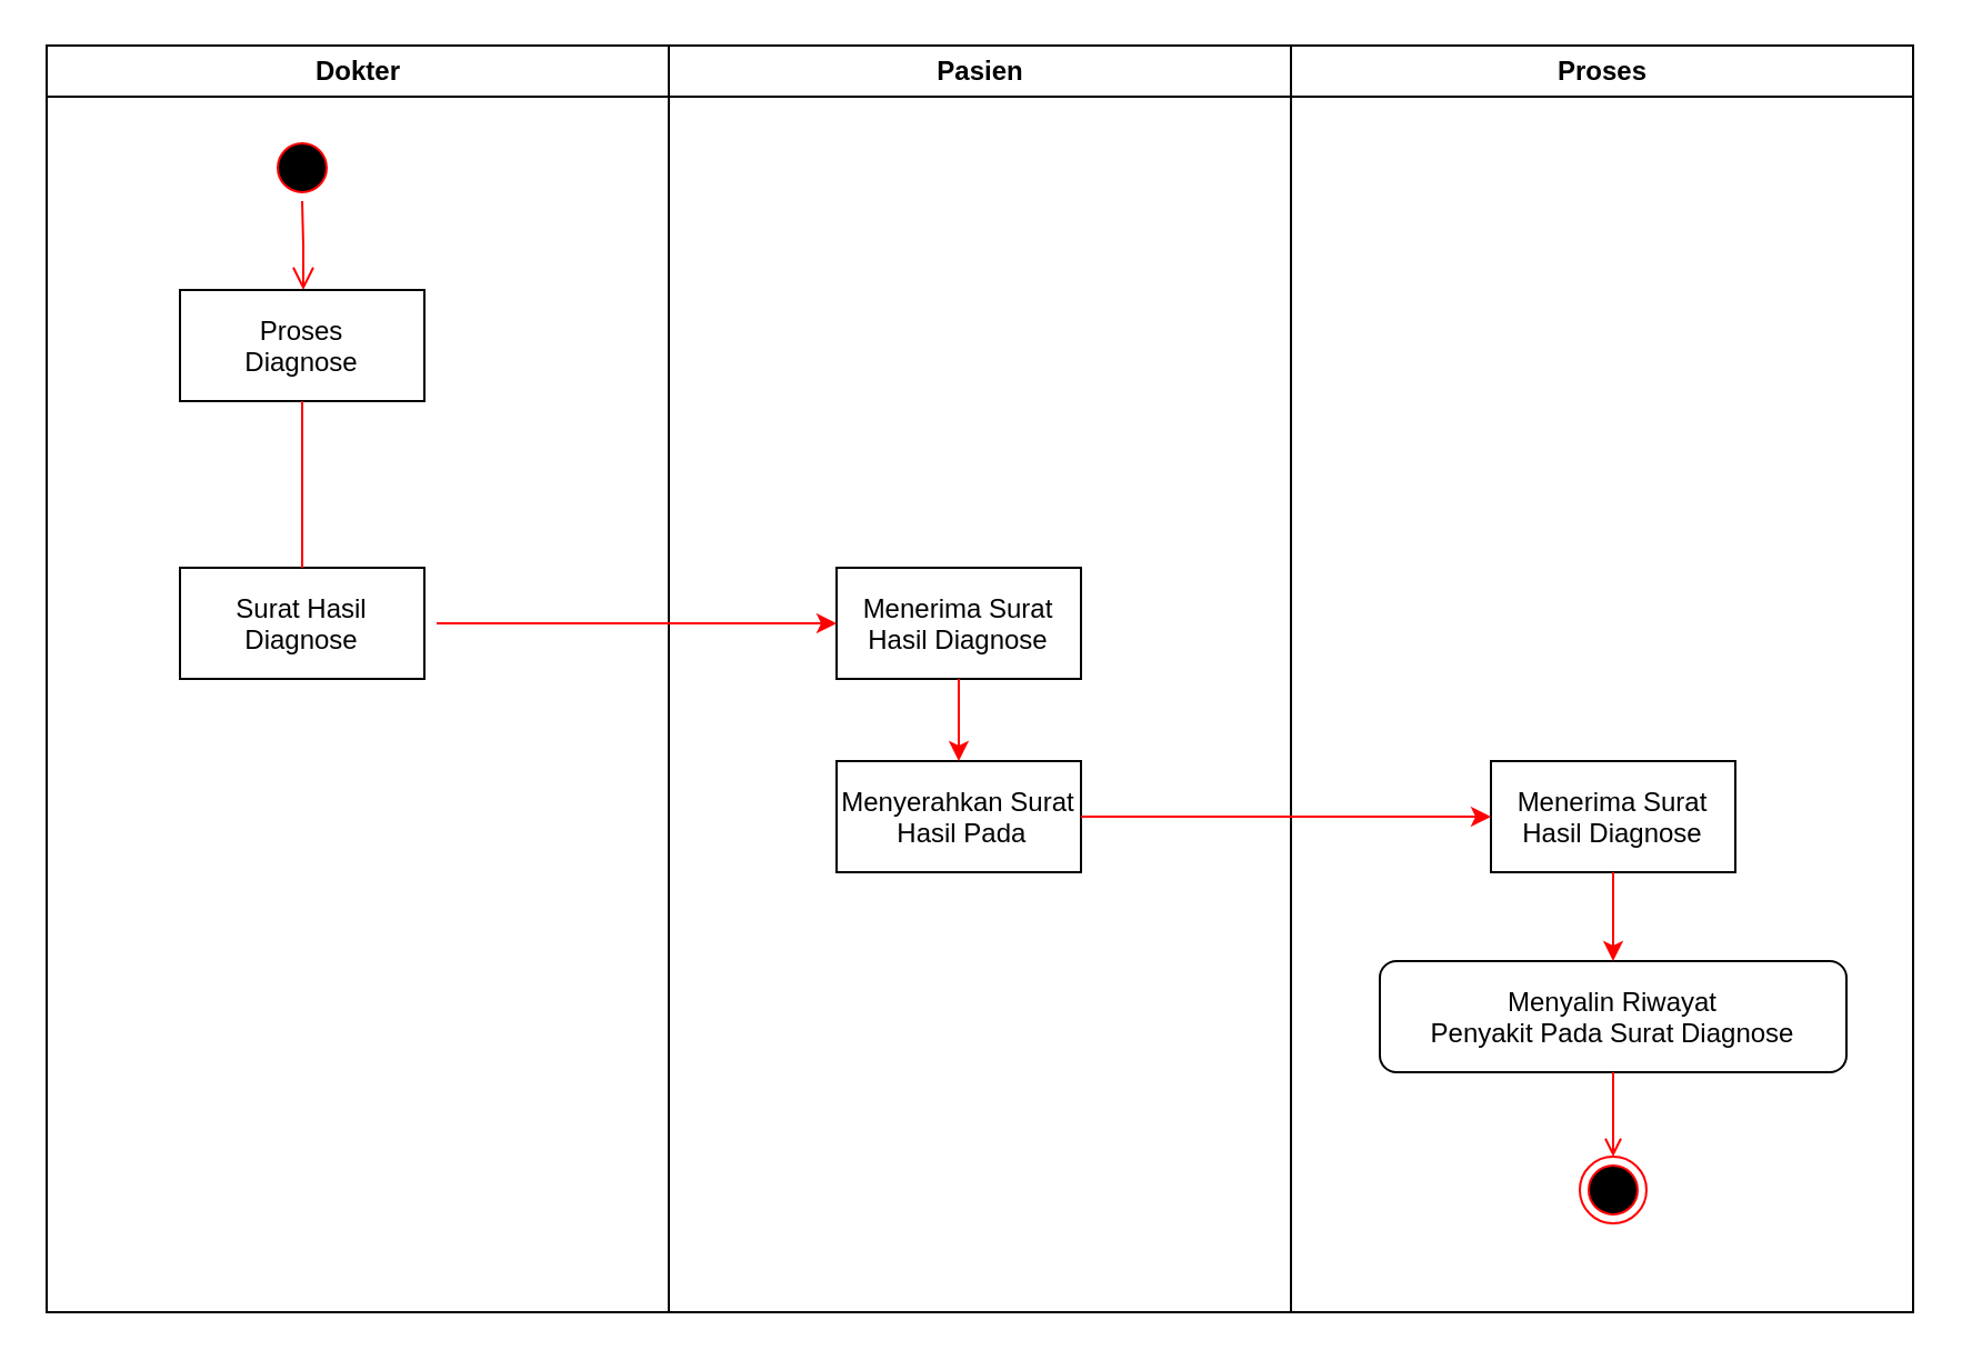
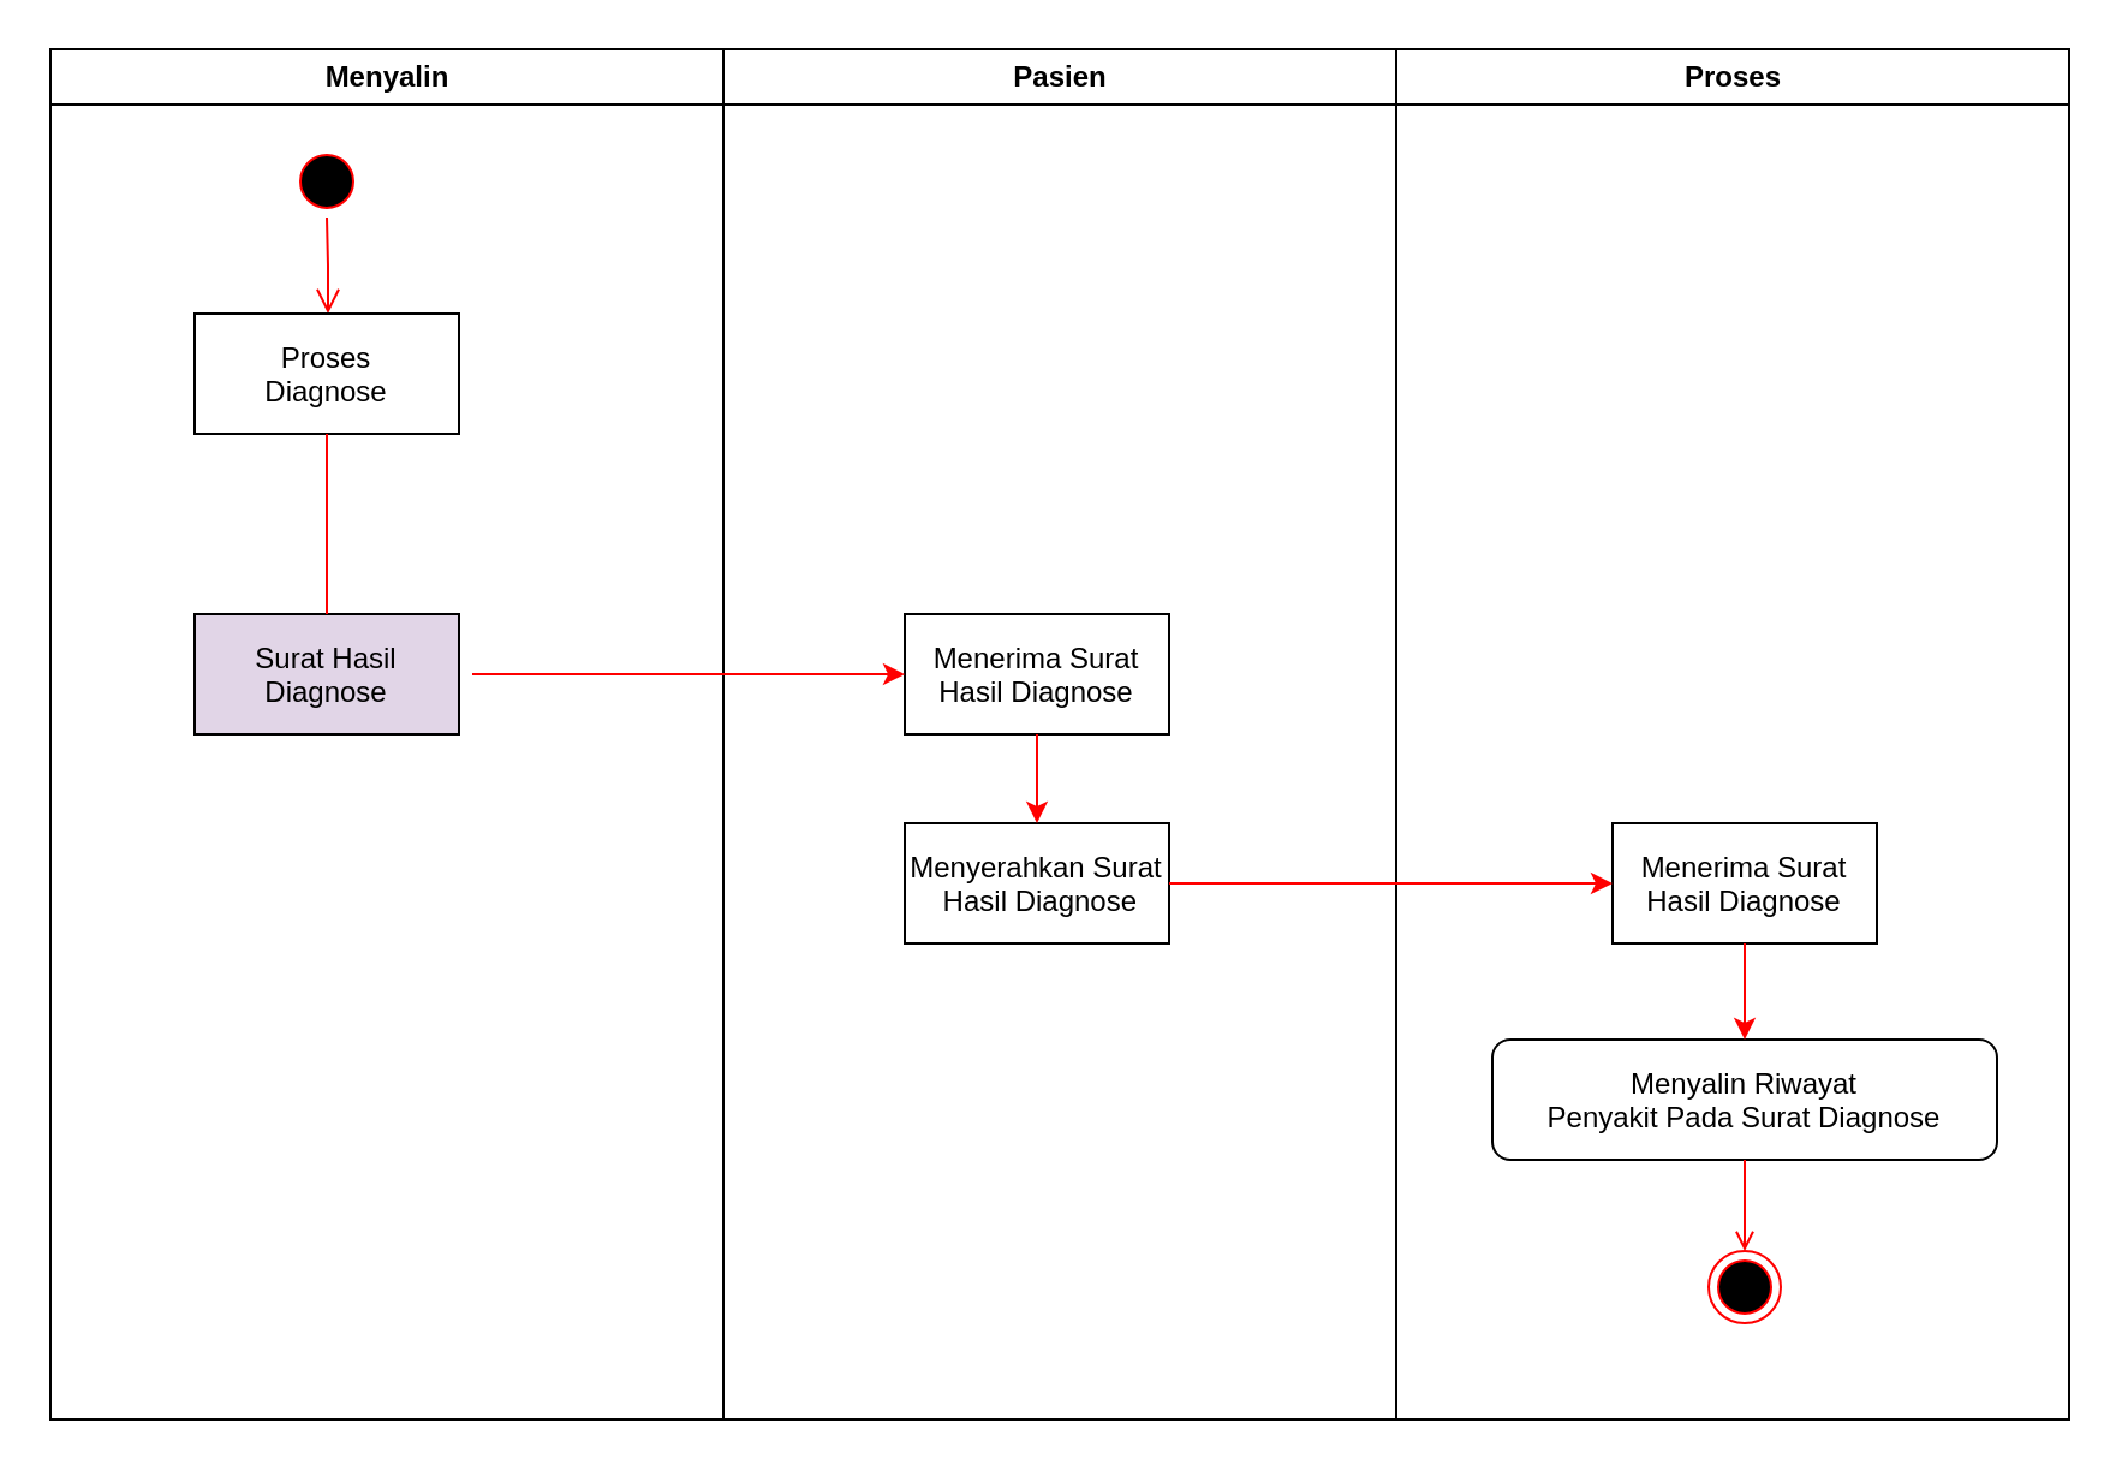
- <mxCell id="2" value="Dokter" style="swimlane;whiteSpace=wrap" parent="1" vertex="1"><mxGeometry x="20.5" y="20" width="280" height="570" as="geometry" /></mxCell>
+ <mxCell id="2" value="Menyalin" style="swimlane;whiteSpace=wrap" parent="1" vertex="1"><mxGeometry x="20.5" y="20" width="280" height="570" as="geometry" /></mxCell>
- <mxCell id="6" value="Surat Hasil&#10;Diagnose" style="" vertex="1" parent="2"><mxGeometry x="60" y="235" width="110" height="50" as="geometry" /></mxCell>
+ <mxCell id="6" value="Surat Hasil&#10;Diagnose" style="fillColor=#e1d5e7;" vertex="1" parent="2"><mxGeometry x="60" y="235" width="110" height="50" as="geometry" /></mxCell>
- <mxCell id="10" value="Menyerahkan Surat&#10; Hasil Pada" style="" parent="8" vertex="1"><mxGeometry x="75.5" y="322" width="110" height="50" as="geometry" /></mxCell>
+ <mxCell id="10" value="Menyerahkan Surat&#10; Hasil Diagnose" style="" parent="8" vertex="1"><mxGeometry x="75.5" y="322" width="110" height="50" as="geometry" /></mxCell>
